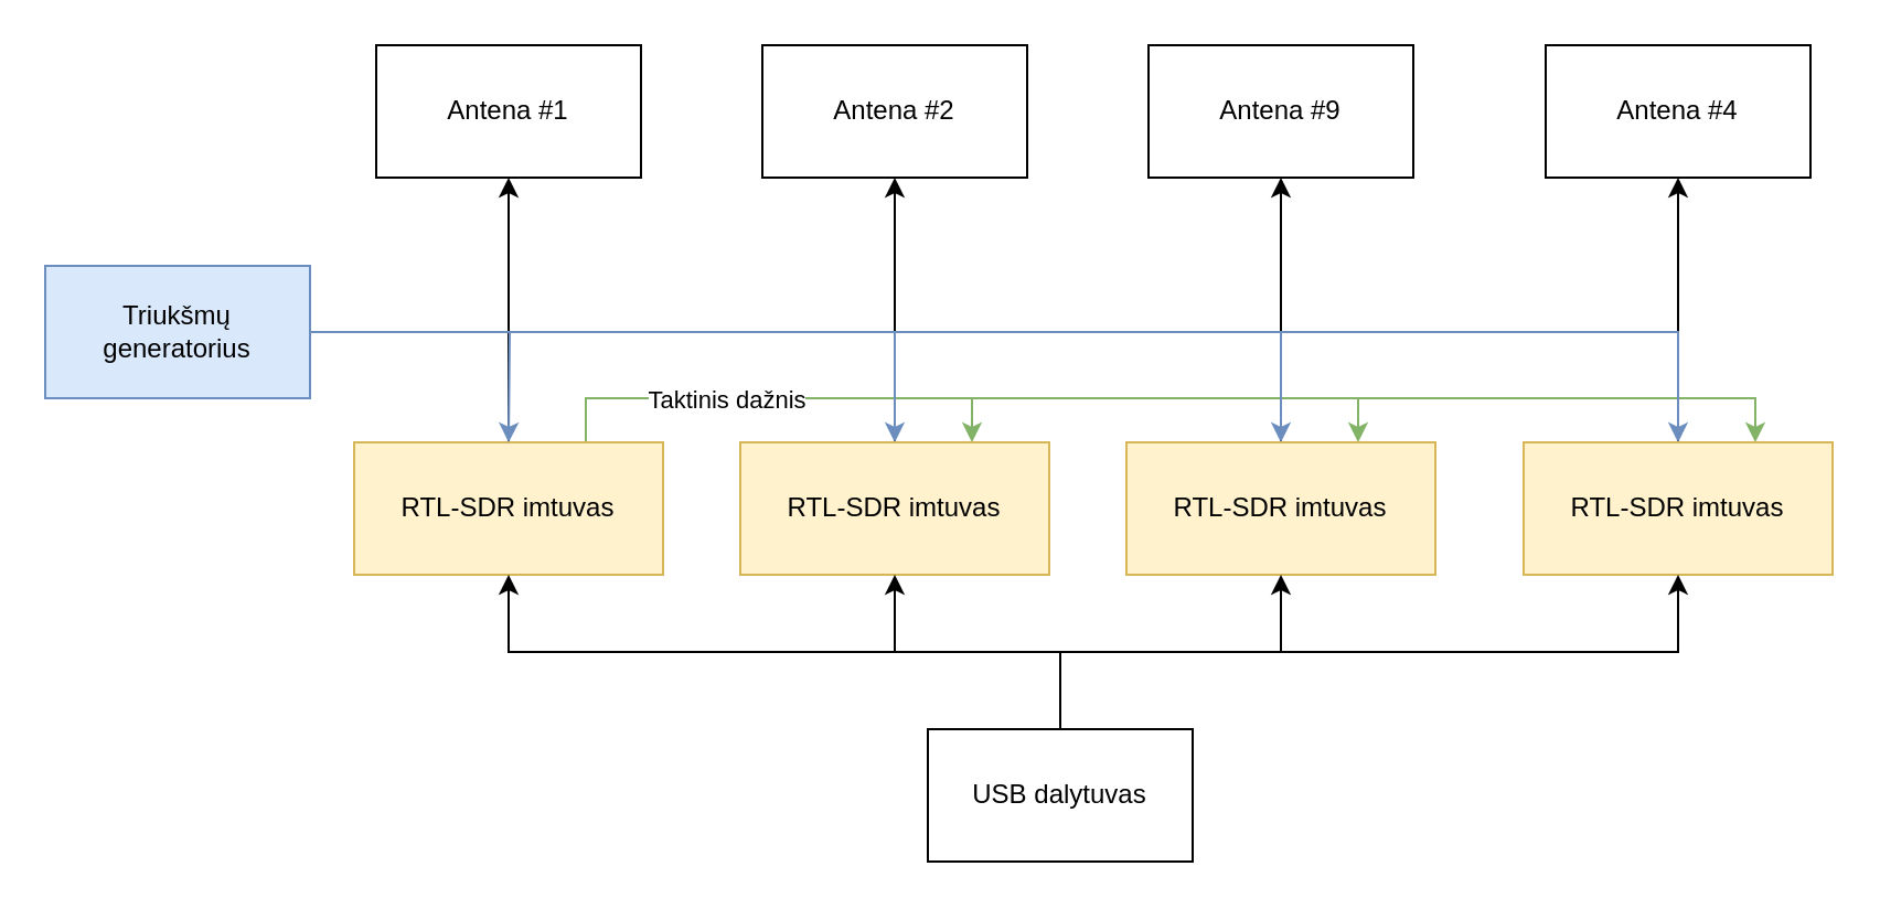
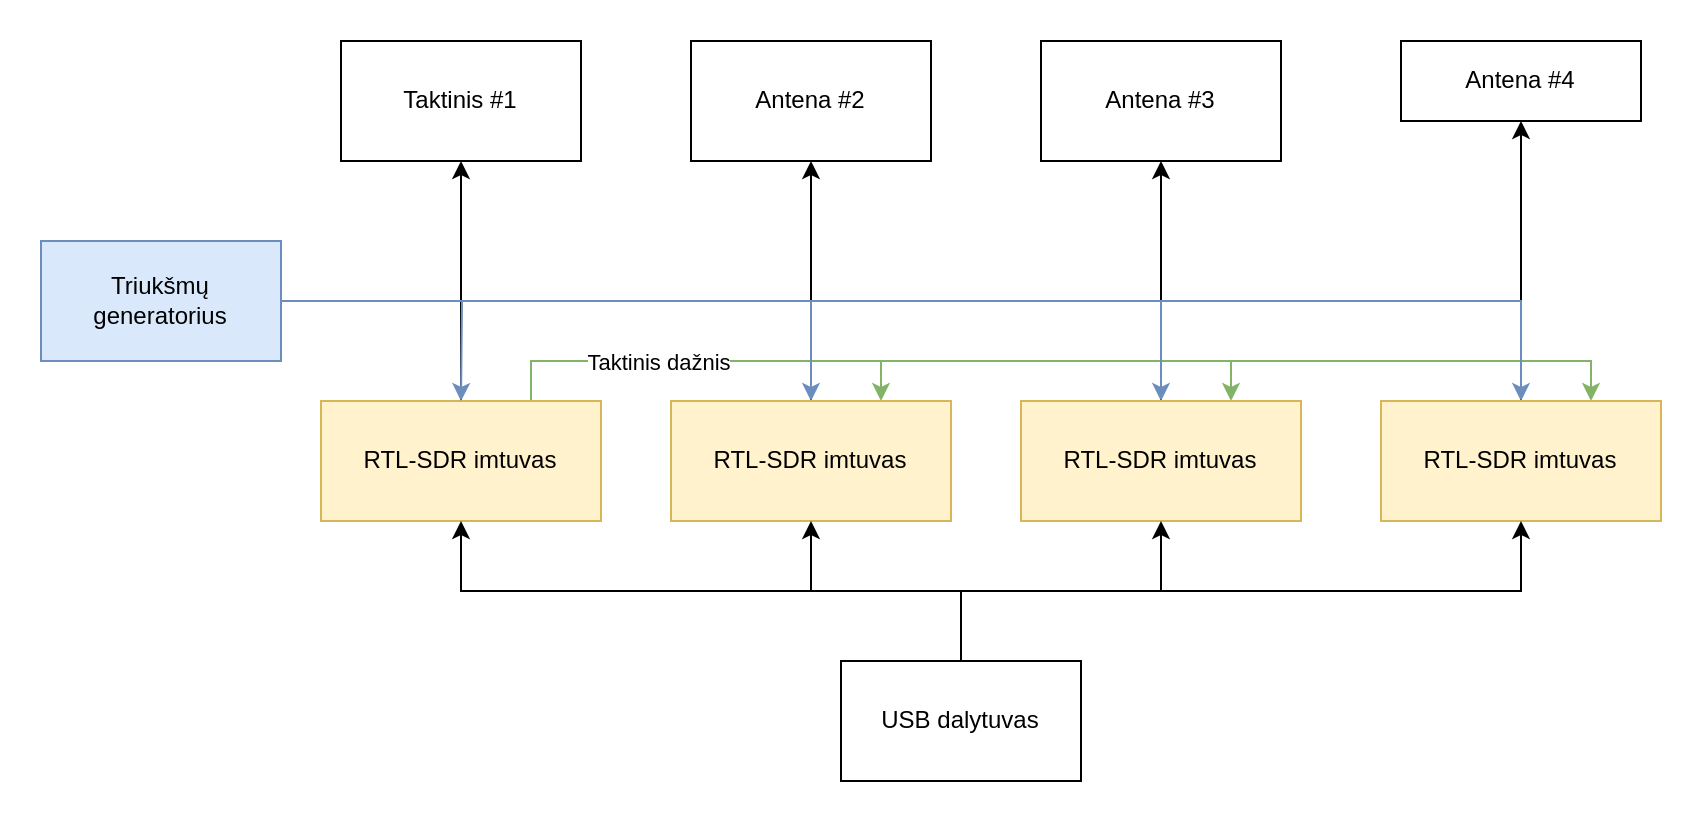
- <mxCell id="24" value="Antena #1" style="rounded=0;whiteSpace=wrap;html=1;" vertex="1" parent="1"><mxGeometry x="170" y="20" width="120" height="60" as="geometry" /></mxCell>
+ <mxCell id="24" value="Taktinis #1" style="rounded=0;whiteSpace=wrap;html=1;" vertex="1" parent="1"><mxGeometry x="170" y="20" width="120" height="60" as="geometry" /></mxCell>
- <mxCell id="26" value="Antena #9" style="rounded=0;whiteSpace=wrap;html=1;" vertex="1" parent="1"><mxGeometry x="520" y="20" width="120" height="60" as="geometry" /></mxCell>
+ <mxCell id="26" value="Antena #3" style="rounded=0;whiteSpace=wrap;html=1;" vertex="1" parent="1"><mxGeometry x="520" y="20" width="120" height="60" as="geometry" /></mxCell>
- <mxCell id="27" value="Antena #4" style="rounded=0;whiteSpace=wrap;html=1;" vertex="1" parent="1"><mxGeometry x="700" y="20" width="120" height="60" as="geometry" /></mxCell>
+ <mxCell id="27" value="Antena #4" style="rounded=0;whiteSpace=wrap;html=1;" vertex="1" parent="1"><mxGeometry x="700" y="20" width="120" height="40" as="geometry" /></mxCell>
